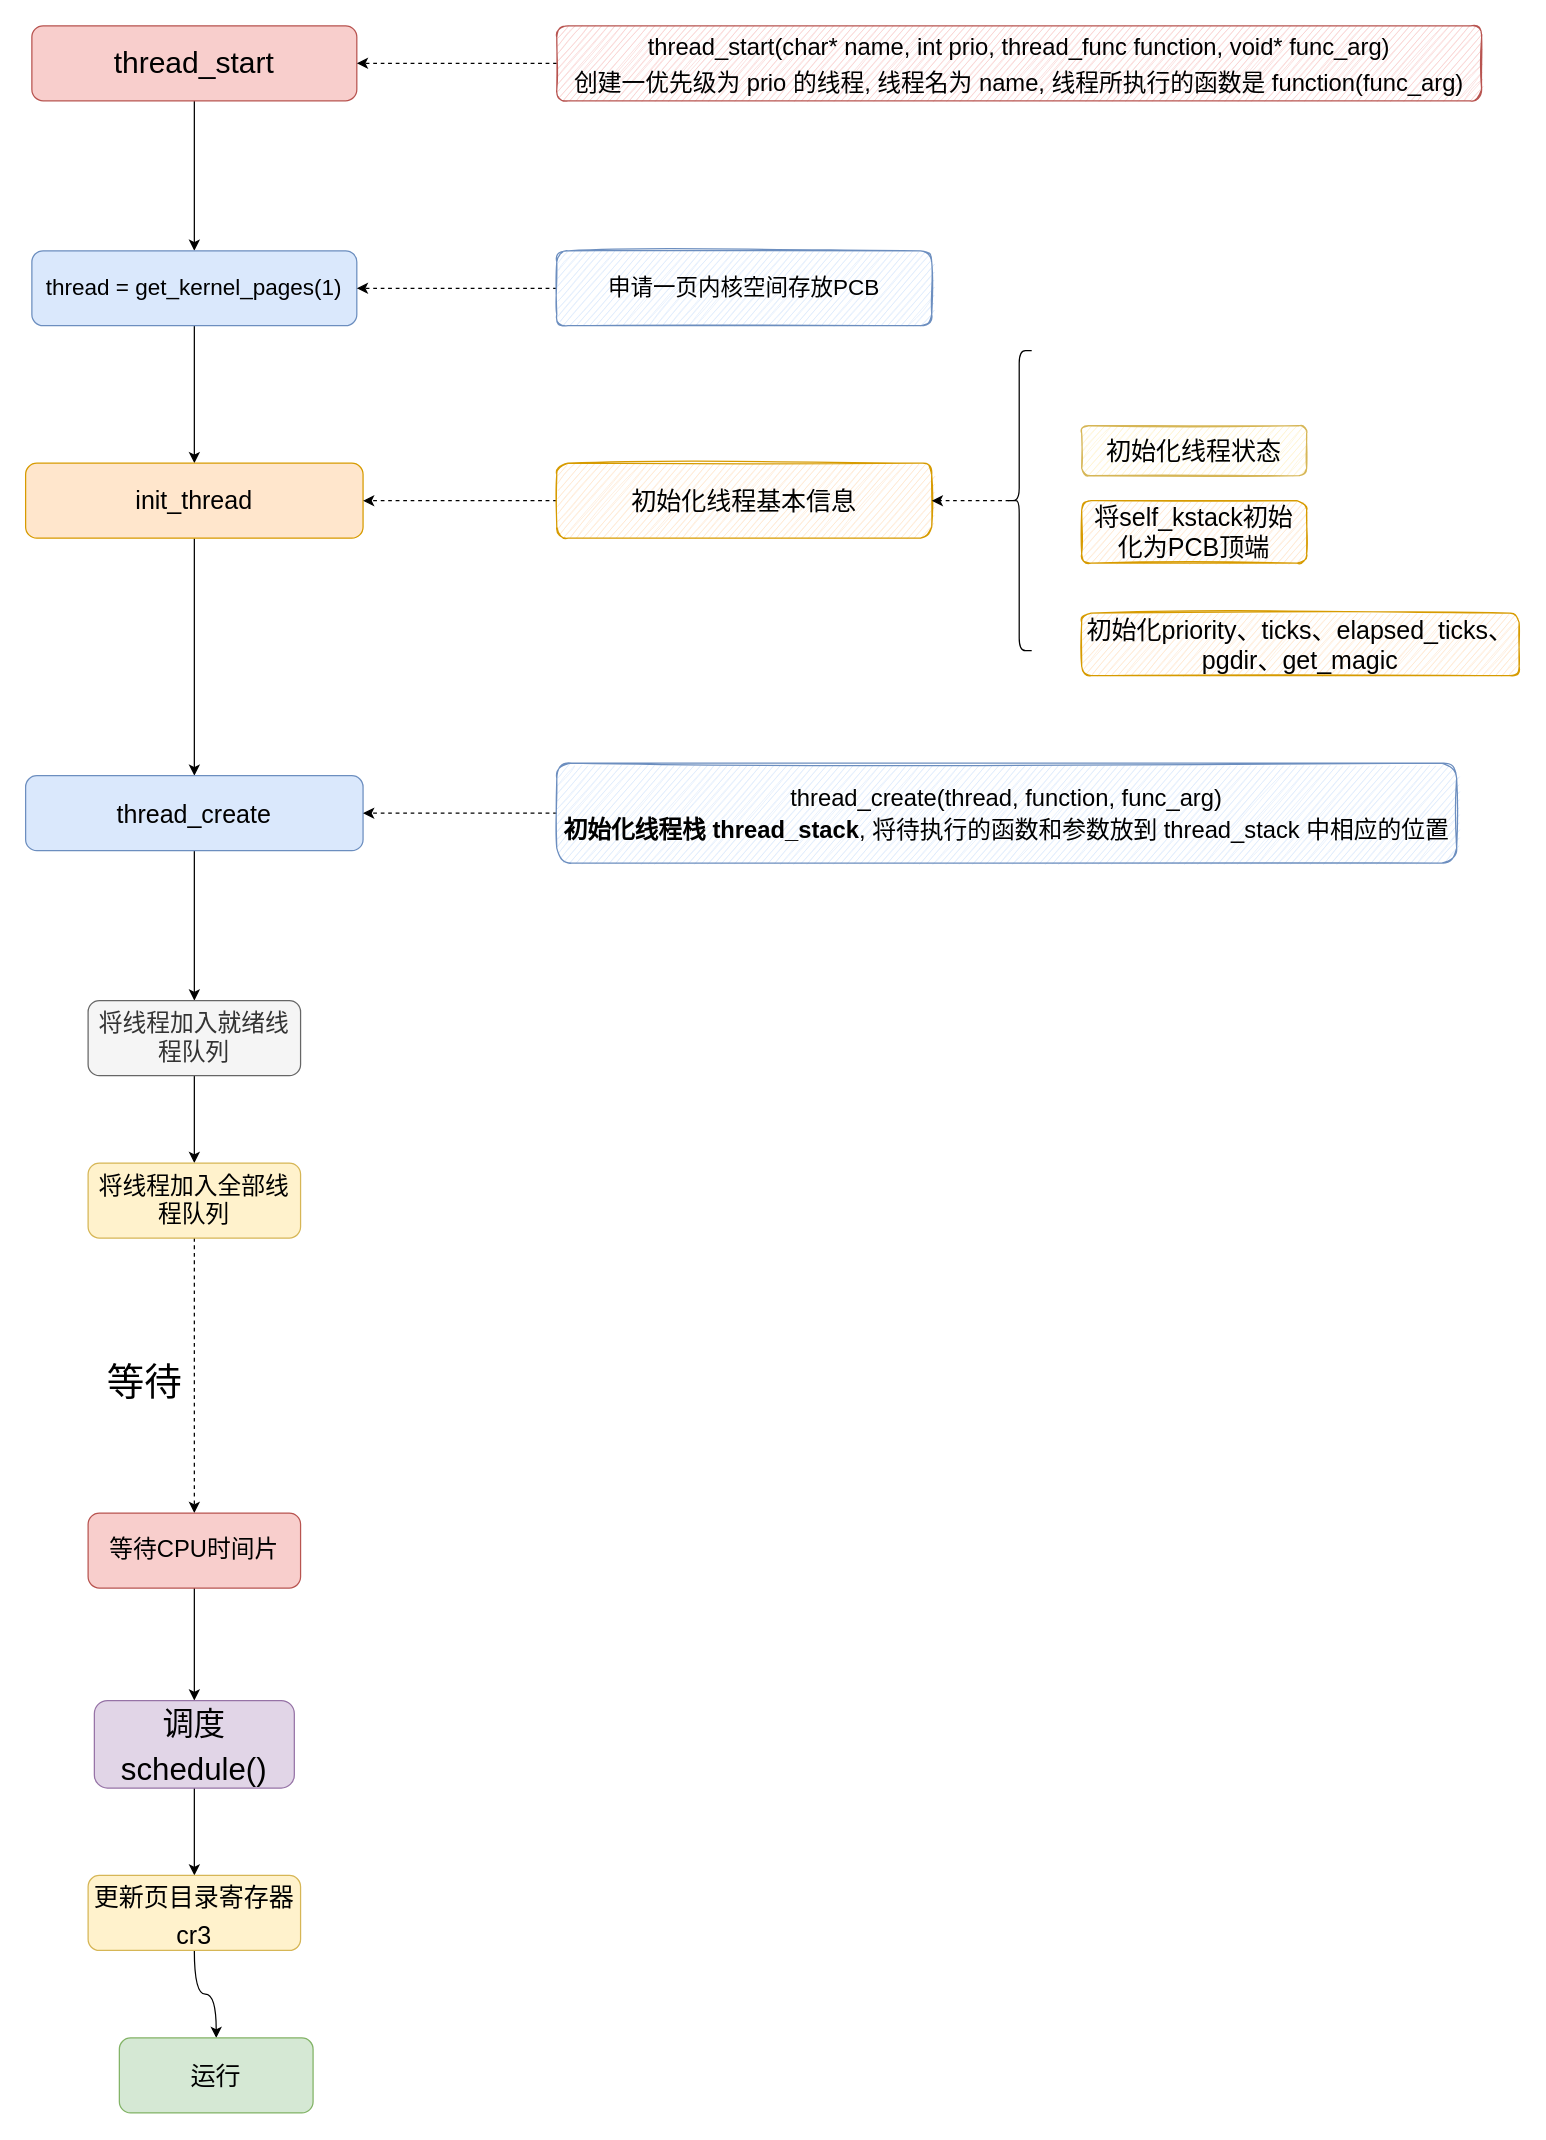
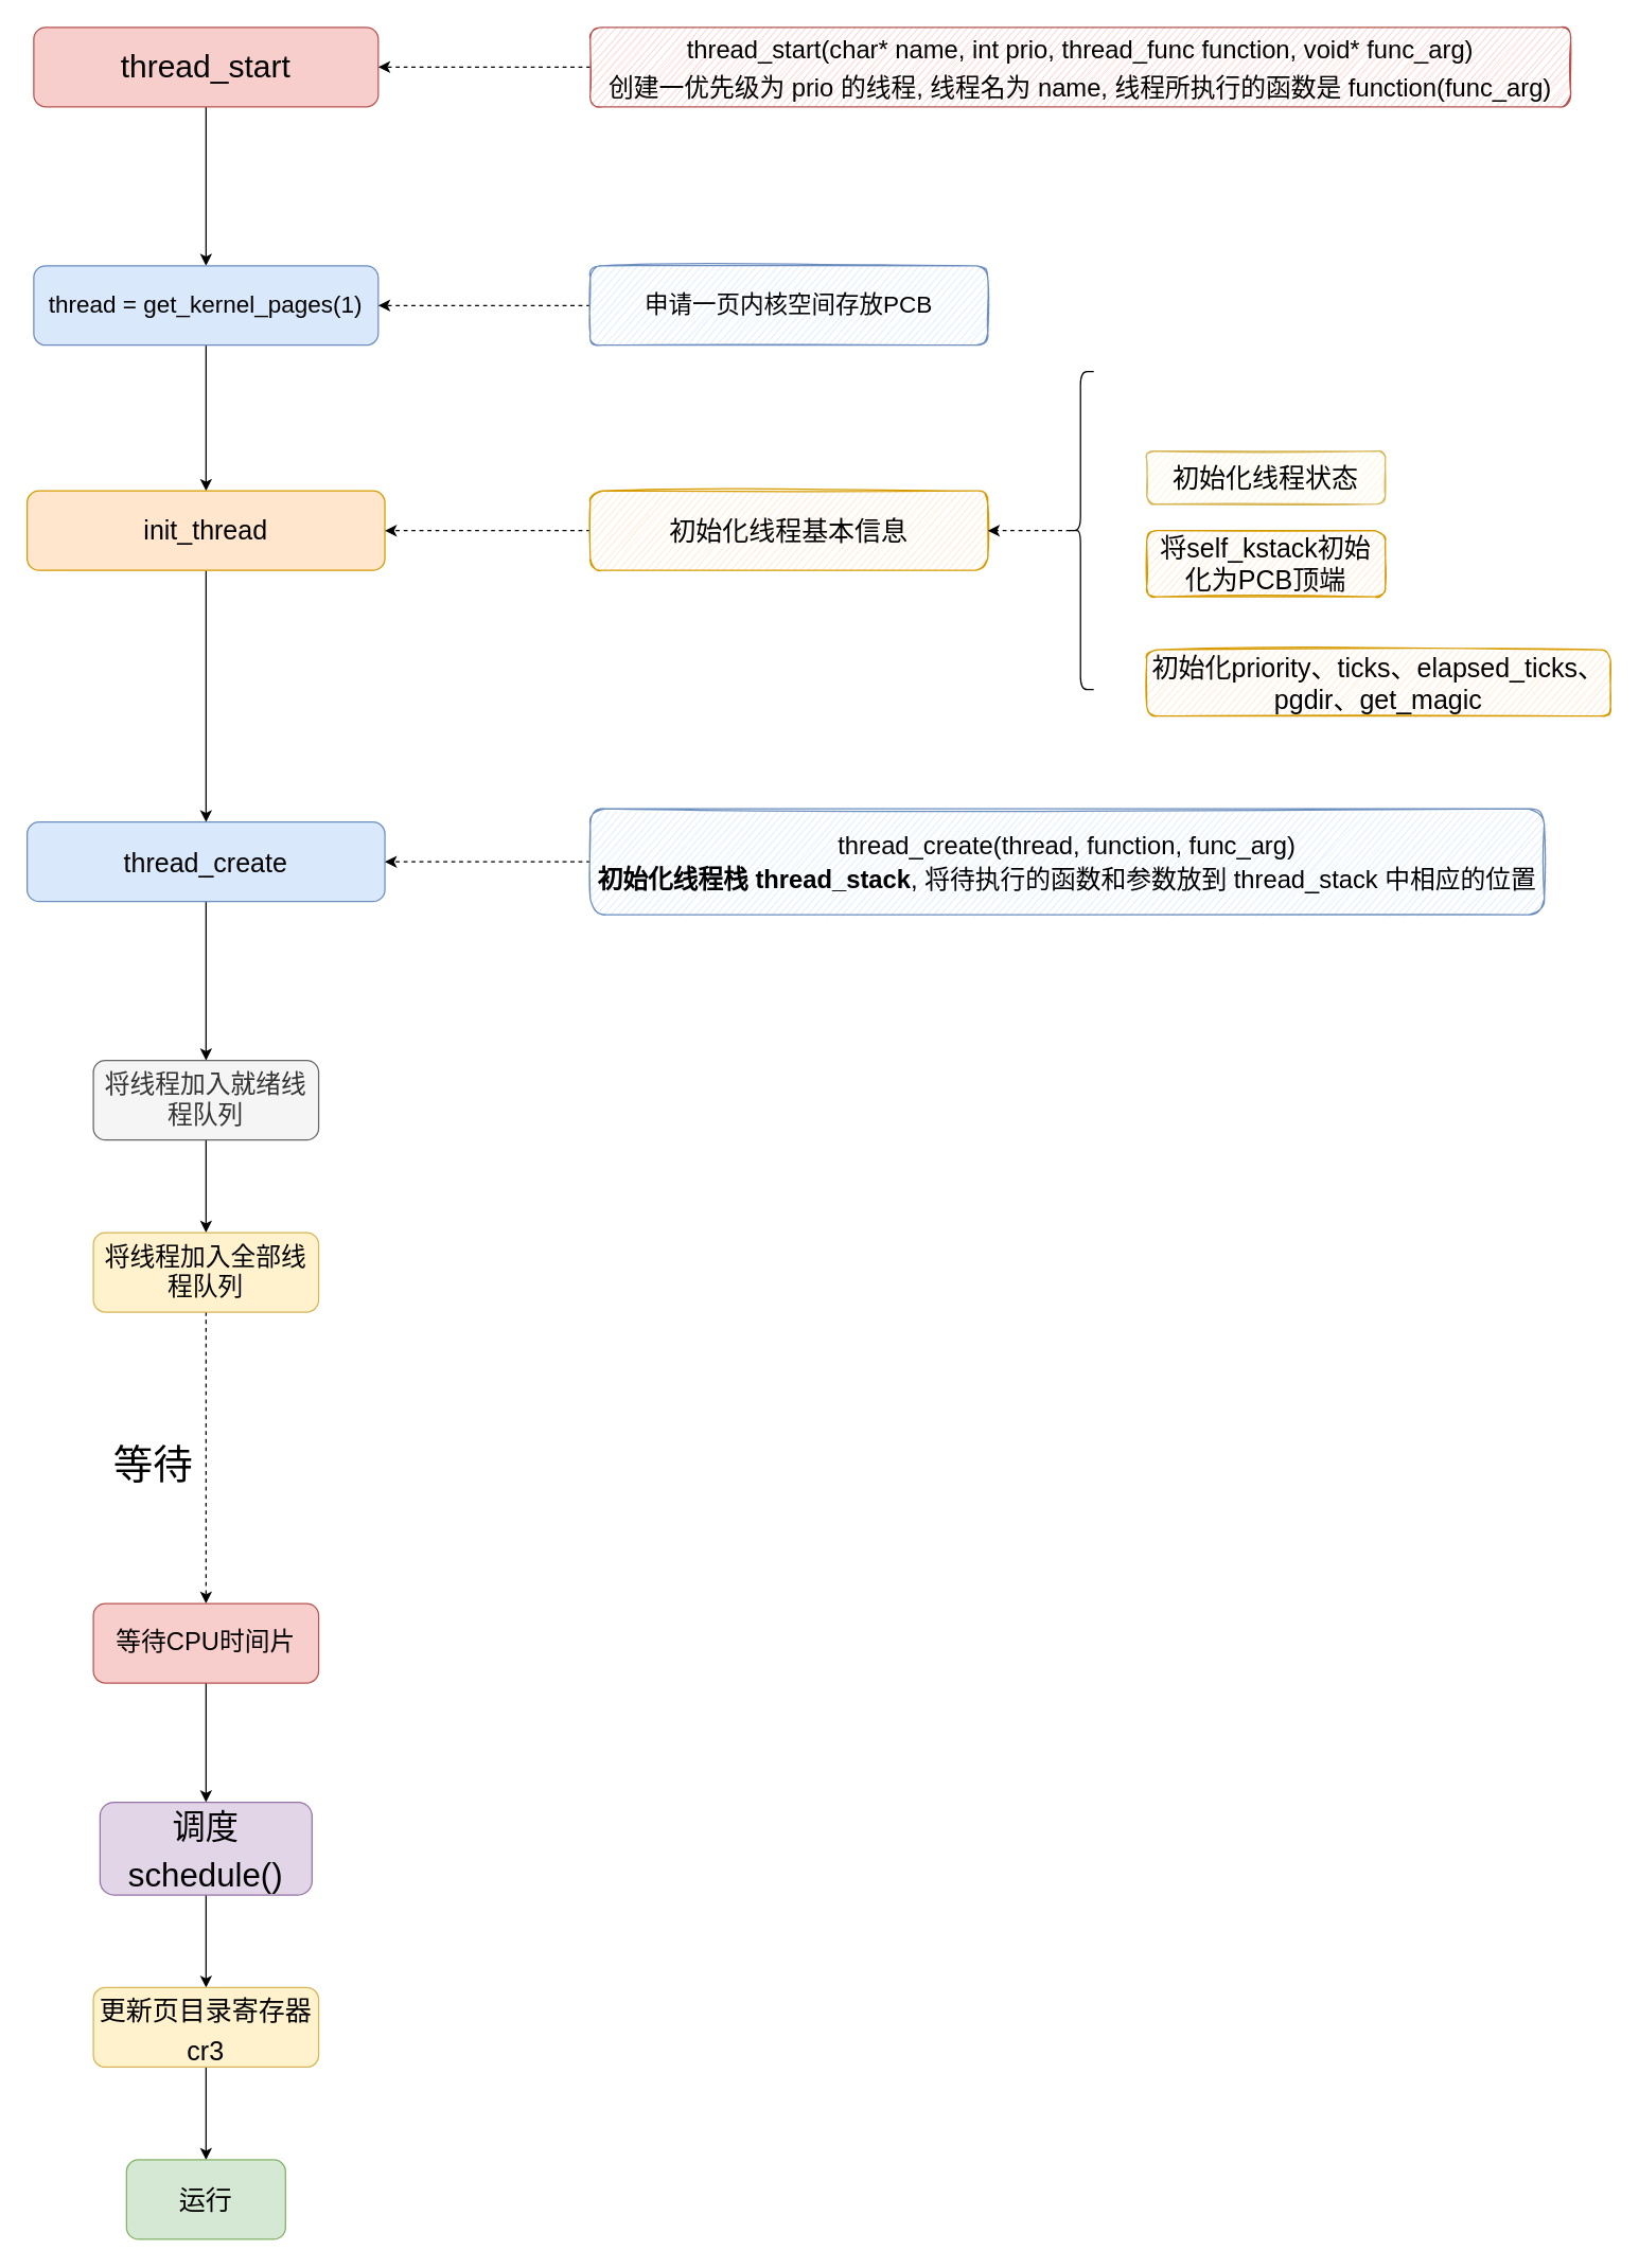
- <mxCell id="34" value="运行" style="rounded=1;whiteSpace=wrap;html=1;sketch=0;fontSize=20;fillColor=#d5e8d4;strokeColor=#82b366;" vertex="1" parent="1"><mxGeometry x="95" y="1630" width="155" height="60" as="geometry" /></mxCell>
+ <mxCell id="34" value="运行" style="rounded=1;whiteSpace=wrap;html=1;sketch=0;fontSize=20;fillColor=#d5e8d4;strokeColor=#82b366;" vertex="1" parent="1"><mxGeometry x="95" y="1630" width="120" height="60" as="geometry" /></mxCell>
